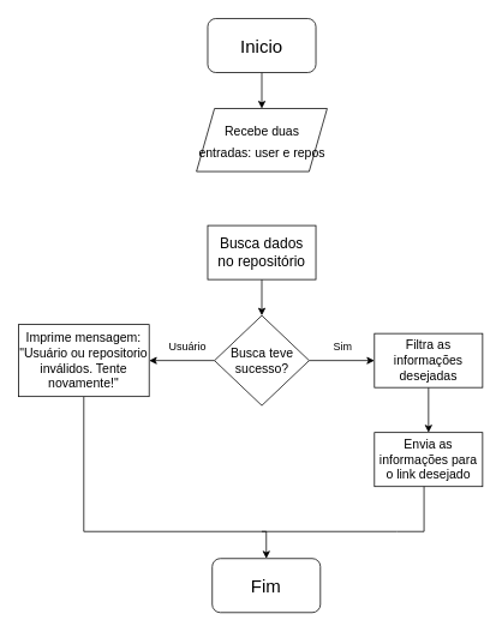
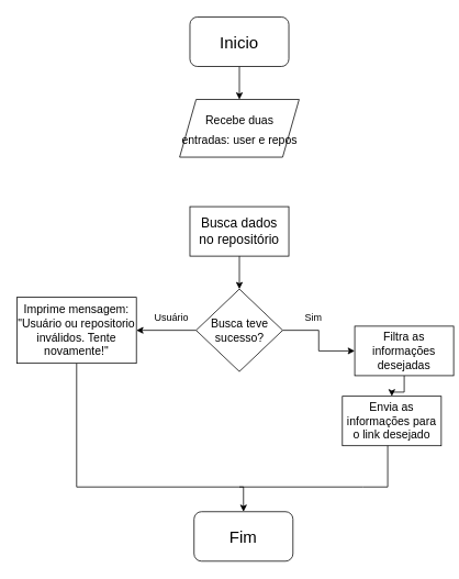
- <mxCell id="14" value="Filtra as informações desejadas" style="whiteSpace=wrap;html=1;fontSize=14;" vertex="1" parent="1"><mxGeometry x="415" y="370" width="120" height="60" as="geometry" /></mxCell>
+ <mxCell id="14" value="Filtra as informações desejadas" style="whiteSpace=wrap;html=1;fontSize=14;" vertex="1" parent="1"><mxGeometry x="430" y="395" width="120" height="60" as="geometry" /></mxCell>
